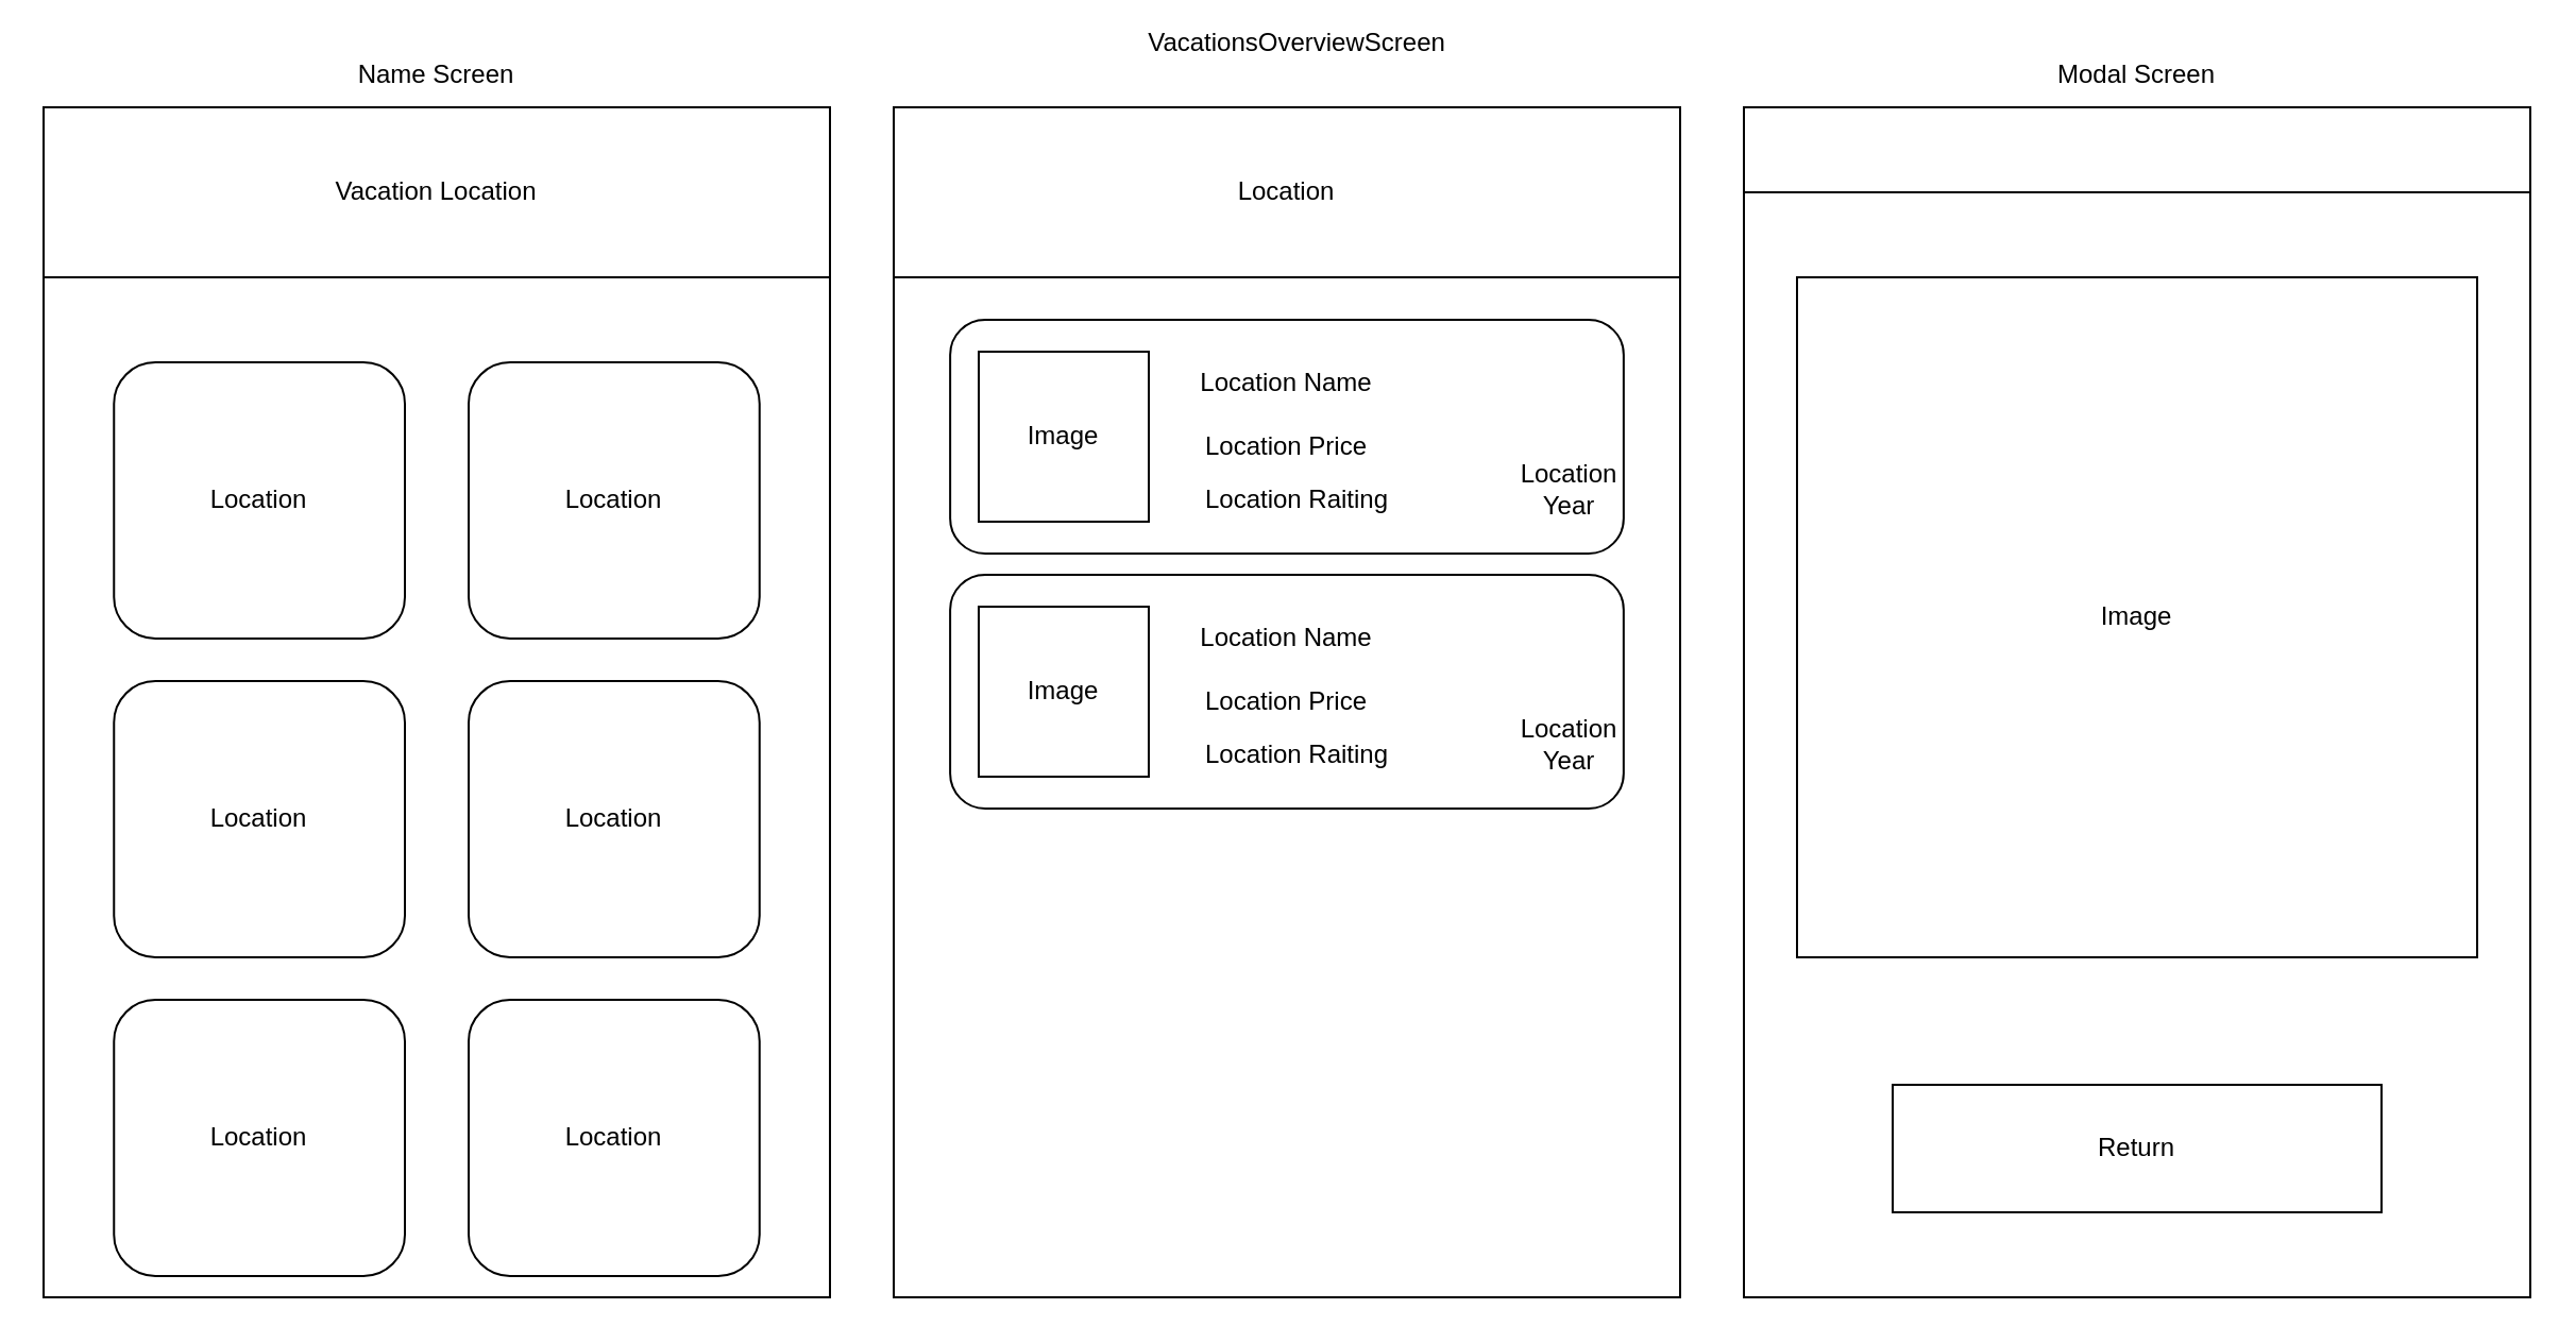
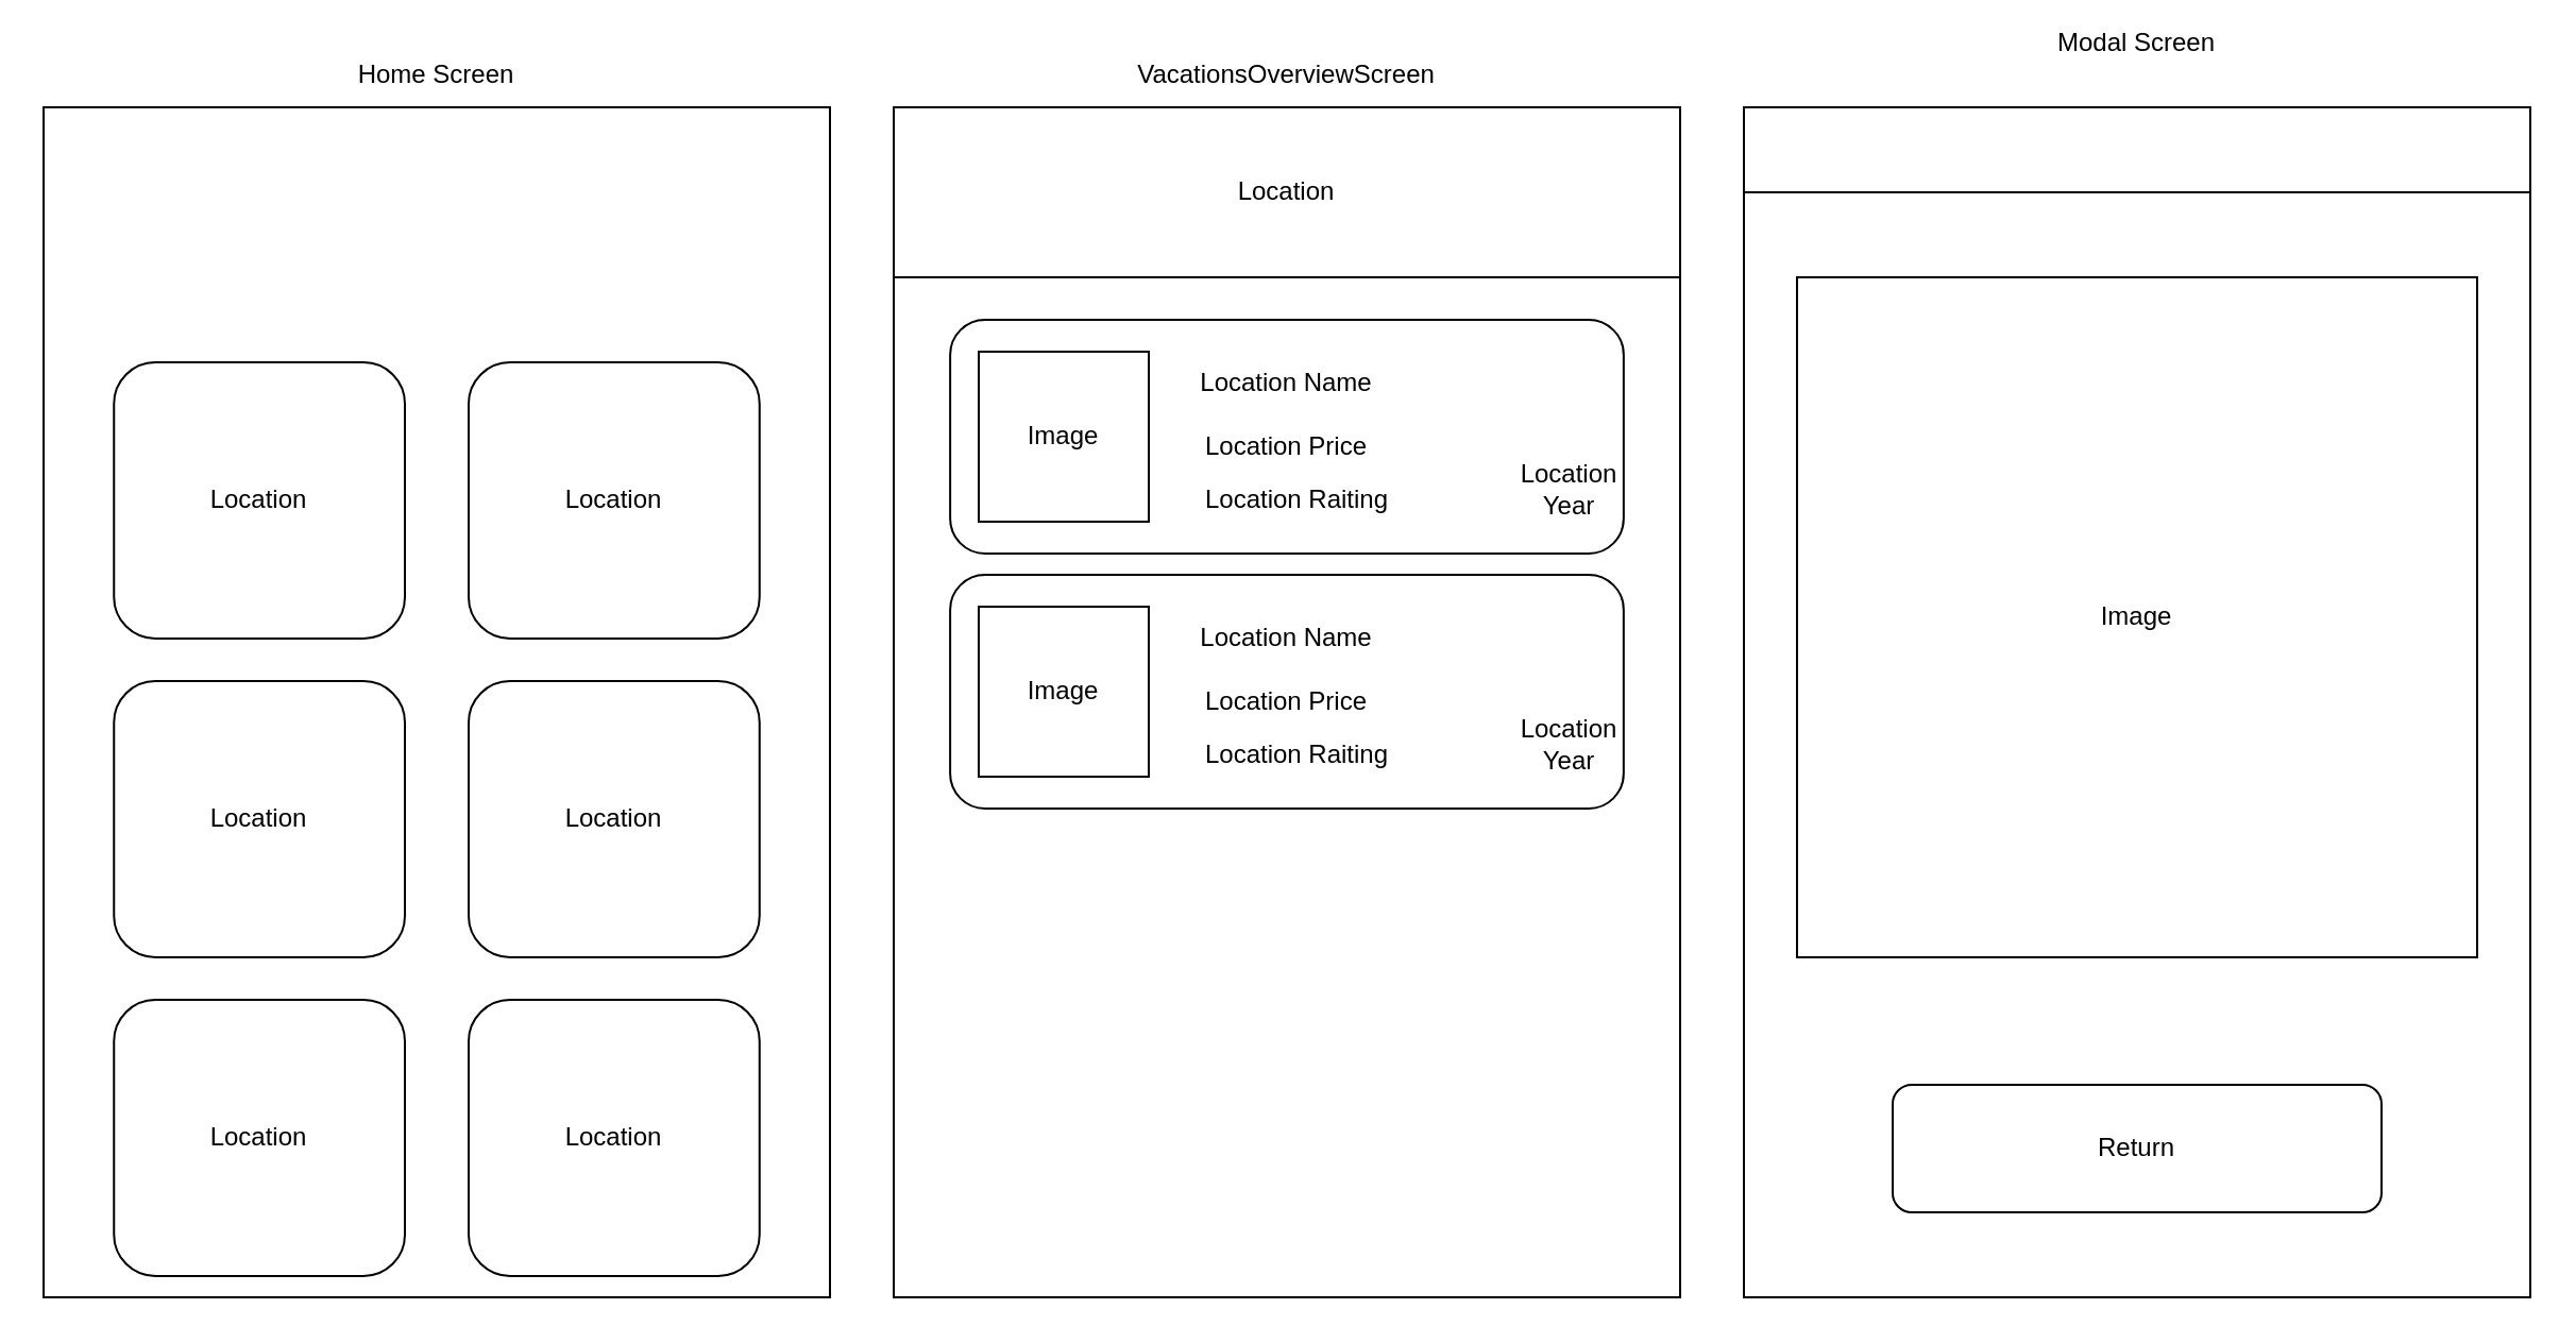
- <mxCell id="12" value="VacationsOverviewScreen" style="text;html=1;strokeColor=none;fillColor=none;align=center;verticalAlign=middle;whiteSpace=wrap;rounded=0;" vertex="1" parent="1"><mxGeometry x="550" y="5" width="120" height="30" as="geometry" /></mxCell>
+ <mxCell id="12" value="VacationsOverviewScreen" style="text;html=1;strokeColor=none;fillColor=none;align=center;verticalAlign=middle;whiteSpace=wrap;rounded=0;" vertex="1" parent="1"><mxGeometry x="545" y="20" width="120" height="30" as="geometry" /></mxCell>
- <mxCell id="3" value="Name Screen" style="text;html=1;strokeColor=none;fillColor=none;align=center;verticalAlign=middle;whiteSpace=wrap;rounded=0;" parent="1" vertex="1"><mxGeometry x="145" y="20" width="120" height="30" as="geometry" /></mxCell>
+ <mxCell id="3" value="Home Screen" style="text;html=1;strokeColor=none;fillColor=none;align=center;verticalAlign=middle;whiteSpace=wrap;rounded=0;" parent="1" vertex="1"><mxGeometry x="145" y="20" width="120" height="30" as="geometry" /></mxCell>
- <mxCell id="27" value="Modal Screen" style="text;html=1;strokeColor=none;fillColor=none;align=center;verticalAlign=middle;whiteSpace=wrap;rounded=0;" vertex="1" parent="1"><mxGeometry x="945" y="20" width="120" height="30" as="geometry" /></mxCell>
+ <mxCell id="27" value="Modal Screen" style="text;html=1;strokeColor=none;fillColor=none;align=center;verticalAlign=middle;whiteSpace=wrap;rounded=0;" vertex="1" parent="1"><mxGeometry x="945" y="5" width="120" height="30" as="geometry" /></mxCell>
- <mxCell id="5" value="Vacation Location" style="rounded=0;whiteSpace=wrap;html=1;" vertex="1" parent="1"><mxGeometry y="50" width="370" height="80" as="geometry" x="20" /></mxCell>
- <mxCell id="30" value="Return" style="whiteSpace=wrap;html=1;rounded=0;" vertex="1" parent="1"><mxGeometry x="890" y="510" width="230" height="60" as="geometry" /></mxCell>
+ <mxCell id="30" value="Return" style="rounded=1;whiteSpace=wrap;html=1;" vertex="1" parent="1"><mxGeometry x="890" y="510" width="230" height="60" as="geometry" /></mxCell>
